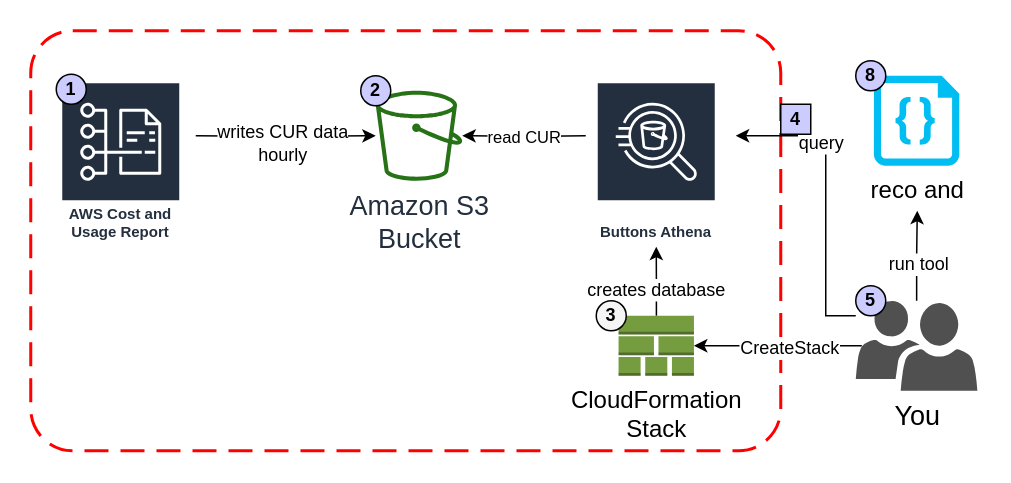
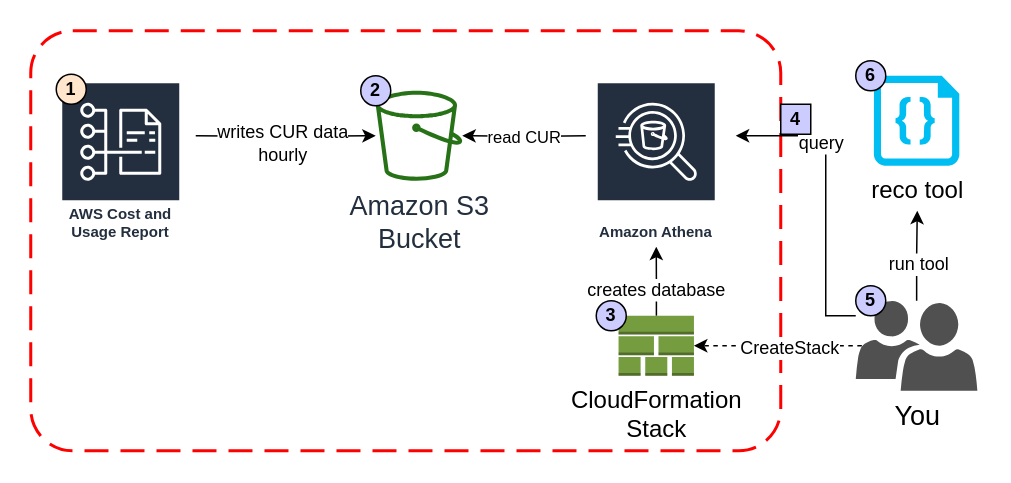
- <mxCell id="26" value="&lt;b&gt;8&lt;br&gt;&lt;/b&gt;" style="ellipse;whiteSpace=wrap;html=1;aspect=fixed;fillColor=#ccccff;" vertex="1" parent="20"><mxGeometry x="570" y="40" width="20" height="20" as="geometry" /></mxCell>
+ <mxCell id="26" value="&lt;b&gt;6&lt;br&gt;&lt;/b&gt;" style="ellipse;whiteSpace=wrap;html=1;aspect=fixed;fillColor=#ccccff;" vertex="1" parent="20"><mxGeometry x="570" y="40" width="20" height="20" as="geometry" /></mxCell>
- <mxCell id="21" value="&lt;b&gt;1&lt;/b&gt;" style="ellipse;whiteSpace=wrap;html=1;aspect=fixed;fillColor=#ccccff;" vertex="1" parent="20"><mxGeometry x="37" y="49" width="20" height="20" as="geometry" /></mxCell>
+ <mxCell id="21" value="&lt;b&gt;1&lt;/b&gt;" style="ellipse;whiteSpace=wrap;html=1;aspect=fixed;fillColor=#ffe6cc;" vertex="1" parent="20"><mxGeometry x="37" y="49" width="20" height="20" as="geometry" /></mxCell>
- <mxCell id="19" value="&lt;font size=&quot;3&quot;&gt;reco and&lt;/font&gt;" style="verticalLabelPosition=bottom;html=1;verticalAlign=top;align=center;strokeColor=none;fillColor=#00BEF2;shape=mxgraph.azure.code_file;pointerEvents=1;" vertex="1" parent="1"><mxGeometry x="582.04" y="50" width="57" height="60" as="geometry" /></mxCell>
+ <mxCell id="19" value="&lt;font size=&quot;3&quot;&gt;reco tool&lt;/font&gt;" style="verticalLabelPosition=bottom;html=1;verticalAlign=top;align=center;strokeColor=none;fillColor=#00BEF2;shape=mxgraph.azure.code_file;pointerEvents=1;" vertex="1" parent="1"><mxGeometry x="582.04" y="50" width="57" height="60" as="geometry" /></mxCell>
- <mxCell id="11" value="Buttons Athena" style="outlineConnect=0;fontColor=#232F3E;gradientColor=none;strokeColor=#ffffff;fillColor=#232F3E;dashed=0;verticalLabelPosition=middle;verticalAlign=bottom;align=center;html=1;whiteSpace=wrap;fontSize=10;fontStyle=1;spacing=3;shape=mxgraph.aws4.productIcon;prIcon=mxgraph.aws4.athena;" vertex="1" parent="1"><mxGeometry x="397" y="54" width="80" height="110" as="geometry" /></mxCell>
+ <mxCell id="11" value="Amazon Athena" style="outlineConnect=0;fontColor=#232F3E;gradientColor=none;strokeColor=#ffffff;fillColor=#232F3E;dashed=0;verticalLabelPosition=middle;verticalAlign=bottom;align=center;html=1;whiteSpace=wrap;fontSize=10;fontStyle=1;spacing=3;shape=mxgraph.aws4.productIcon;prIcon=mxgraph.aws4.athena;" vertex="1" parent="1"><mxGeometry x="397" y="54" width="80" height="110" as="geometry" /></mxCell>
- <mxCell id="23" value="&lt;b&gt;3&lt;/b&gt;" style="ellipse;whiteSpace=wrap;html=1;aspect=fixed;fillColor=#f5f5f5;" vertex="1" parent="20"><mxGeometry x="397" y="200" width="20" height="20" as="geometry" /></mxCell>
+ <mxCell id="23" value="&lt;b&gt;3&lt;/b&gt;" style="ellipse;whiteSpace=wrap;html=1;aspect=fixed;fillColor=#ccccff;" vertex="1" parent="20"><mxGeometry x="397" y="200" width="20" height="20" as="geometry" /></mxCell>
- <mxCell id="14" value="" style="edgeStyle=orthogonalEdgeStyle;rounded=0;orthogonalLoop=1;jettySize=auto;html=1;entryX=1;entryY=0.5;entryDx=0;entryDy=0;entryPerimeter=0;exitX=0.05;exitY=0.5;exitDx=0;exitDy=0;exitPerimeter=0;" edge="1" parent="1" source="18" target="9"><mxGeometry relative="1" as="geometry"><mxPoint x="591" y="150" as="sourcePoint" /><mxPoint x="352.43" y="-45" as="targetPoint" /></mxGeometry></mxCell>
+ <mxCell id="14" value="" style="edgeStyle=orthogonalEdgeStyle;rounded=0;orthogonalLoop=1;jettySize=auto;html=1;entryX=1;entryY=0.5;entryDx=0;entryDy=0;entryPerimeter=0;exitX=0.05;exitY=0.5;exitDx=0;exitDy=0;exitPerimeter=0;dashed=1;" edge="1" parent="1" source="18" target="9"><mxGeometry relative="1" as="geometry"><mxPoint x="591" y="150" as="sourcePoint" /><mxPoint x="352.43" y="-45" as="targetPoint" /></mxGeometry></mxCell>
